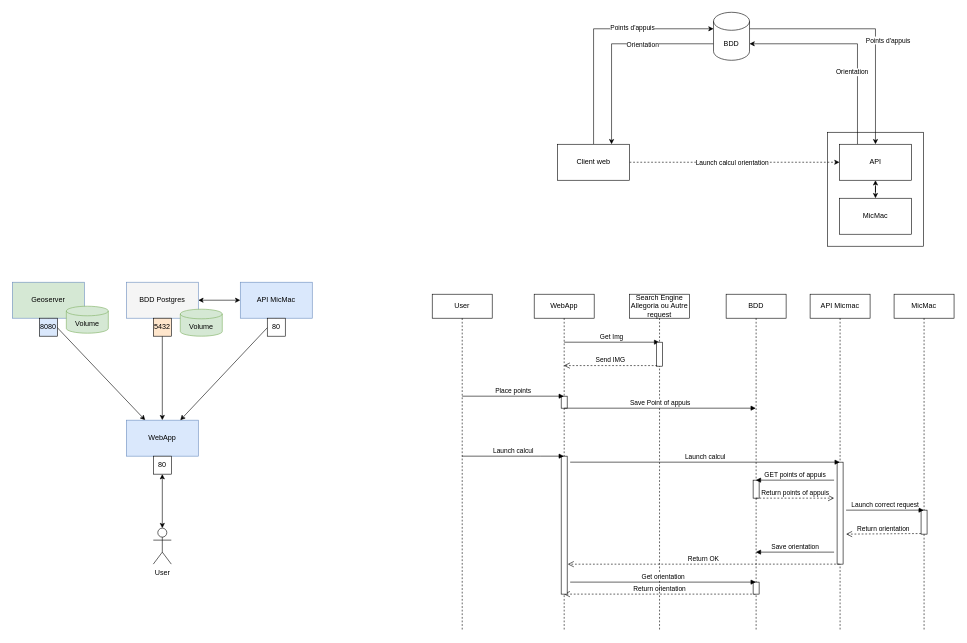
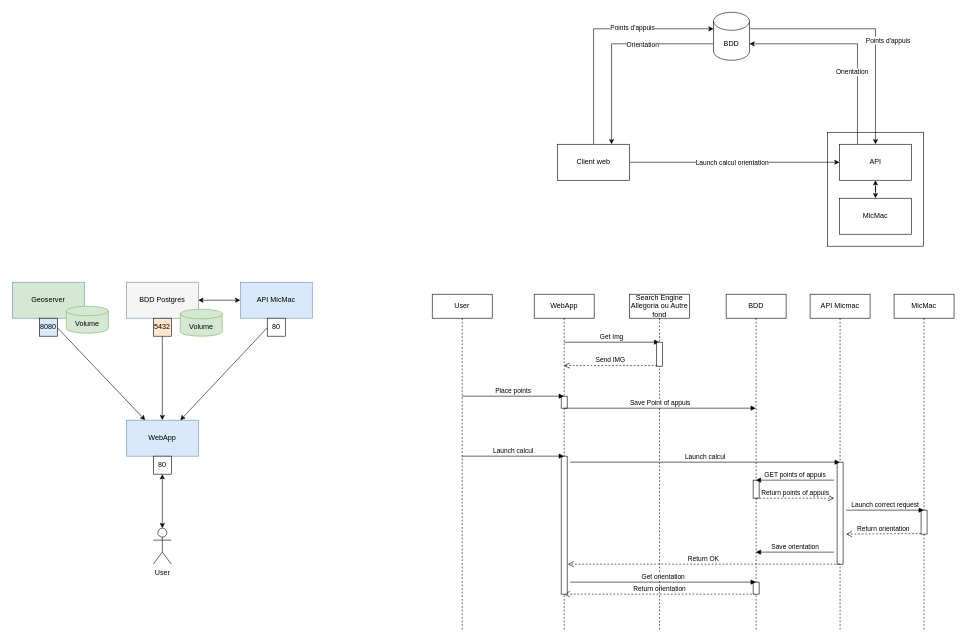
- <mxCell id="10" style="edgeStyle=orthogonalEdgeStyle;rounded=0;orthogonalLoop=1;jettySize=auto;html=1;entryX=0;entryY=0.5;entryDx=0;entryDy=0;startArrow=none;startFill=0;dashed=1;" parent="1" source="12" target="16" edge="1"><mxGeometry relative="1" as="geometry" /></mxCell>
+ <mxCell id="10" style="edgeStyle=orthogonalEdgeStyle;rounded=0;orthogonalLoop=1;jettySize=auto;html=1;entryX=0;entryY=0.5;entryDx=0;entryDy=0;startArrow=none;startFill=0;" parent="1" source="12" target="16" edge="1"><mxGeometry relative="1" as="geometry" /></mxCell>
- <mxCell id="33" value="&lt;div&gt;Search Engine&lt;/div&gt;&lt;div&gt;Allegoria ou Autre request&lt;br&gt;&lt;/div&gt;" style="shape=umlLifeline;perimeter=lifelinePerimeter;whiteSpace=wrap;html=1;container=1;collapsible=0;recursiveResize=0;outlineConnect=0;" parent="1" vertex="1"><mxGeometry x="1049" y="490" width="100" height="560" as="geometry" /></mxCell>
+ <mxCell id="33" value="&lt;div&gt;Search Engine&lt;/div&gt;&lt;div&gt;Allegoria ou Autre fond&lt;br&gt;&lt;/div&gt;" style="shape=umlLifeline;perimeter=lifelinePerimeter;whiteSpace=wrap;html=1;container=1;collapsible=0;recursiveResize=0;outlineConnect=0;" parent="1" vertex="1"><mxGeometry x="1049" y="490" width="100" height="560" as="geometry" /></mxCell>
